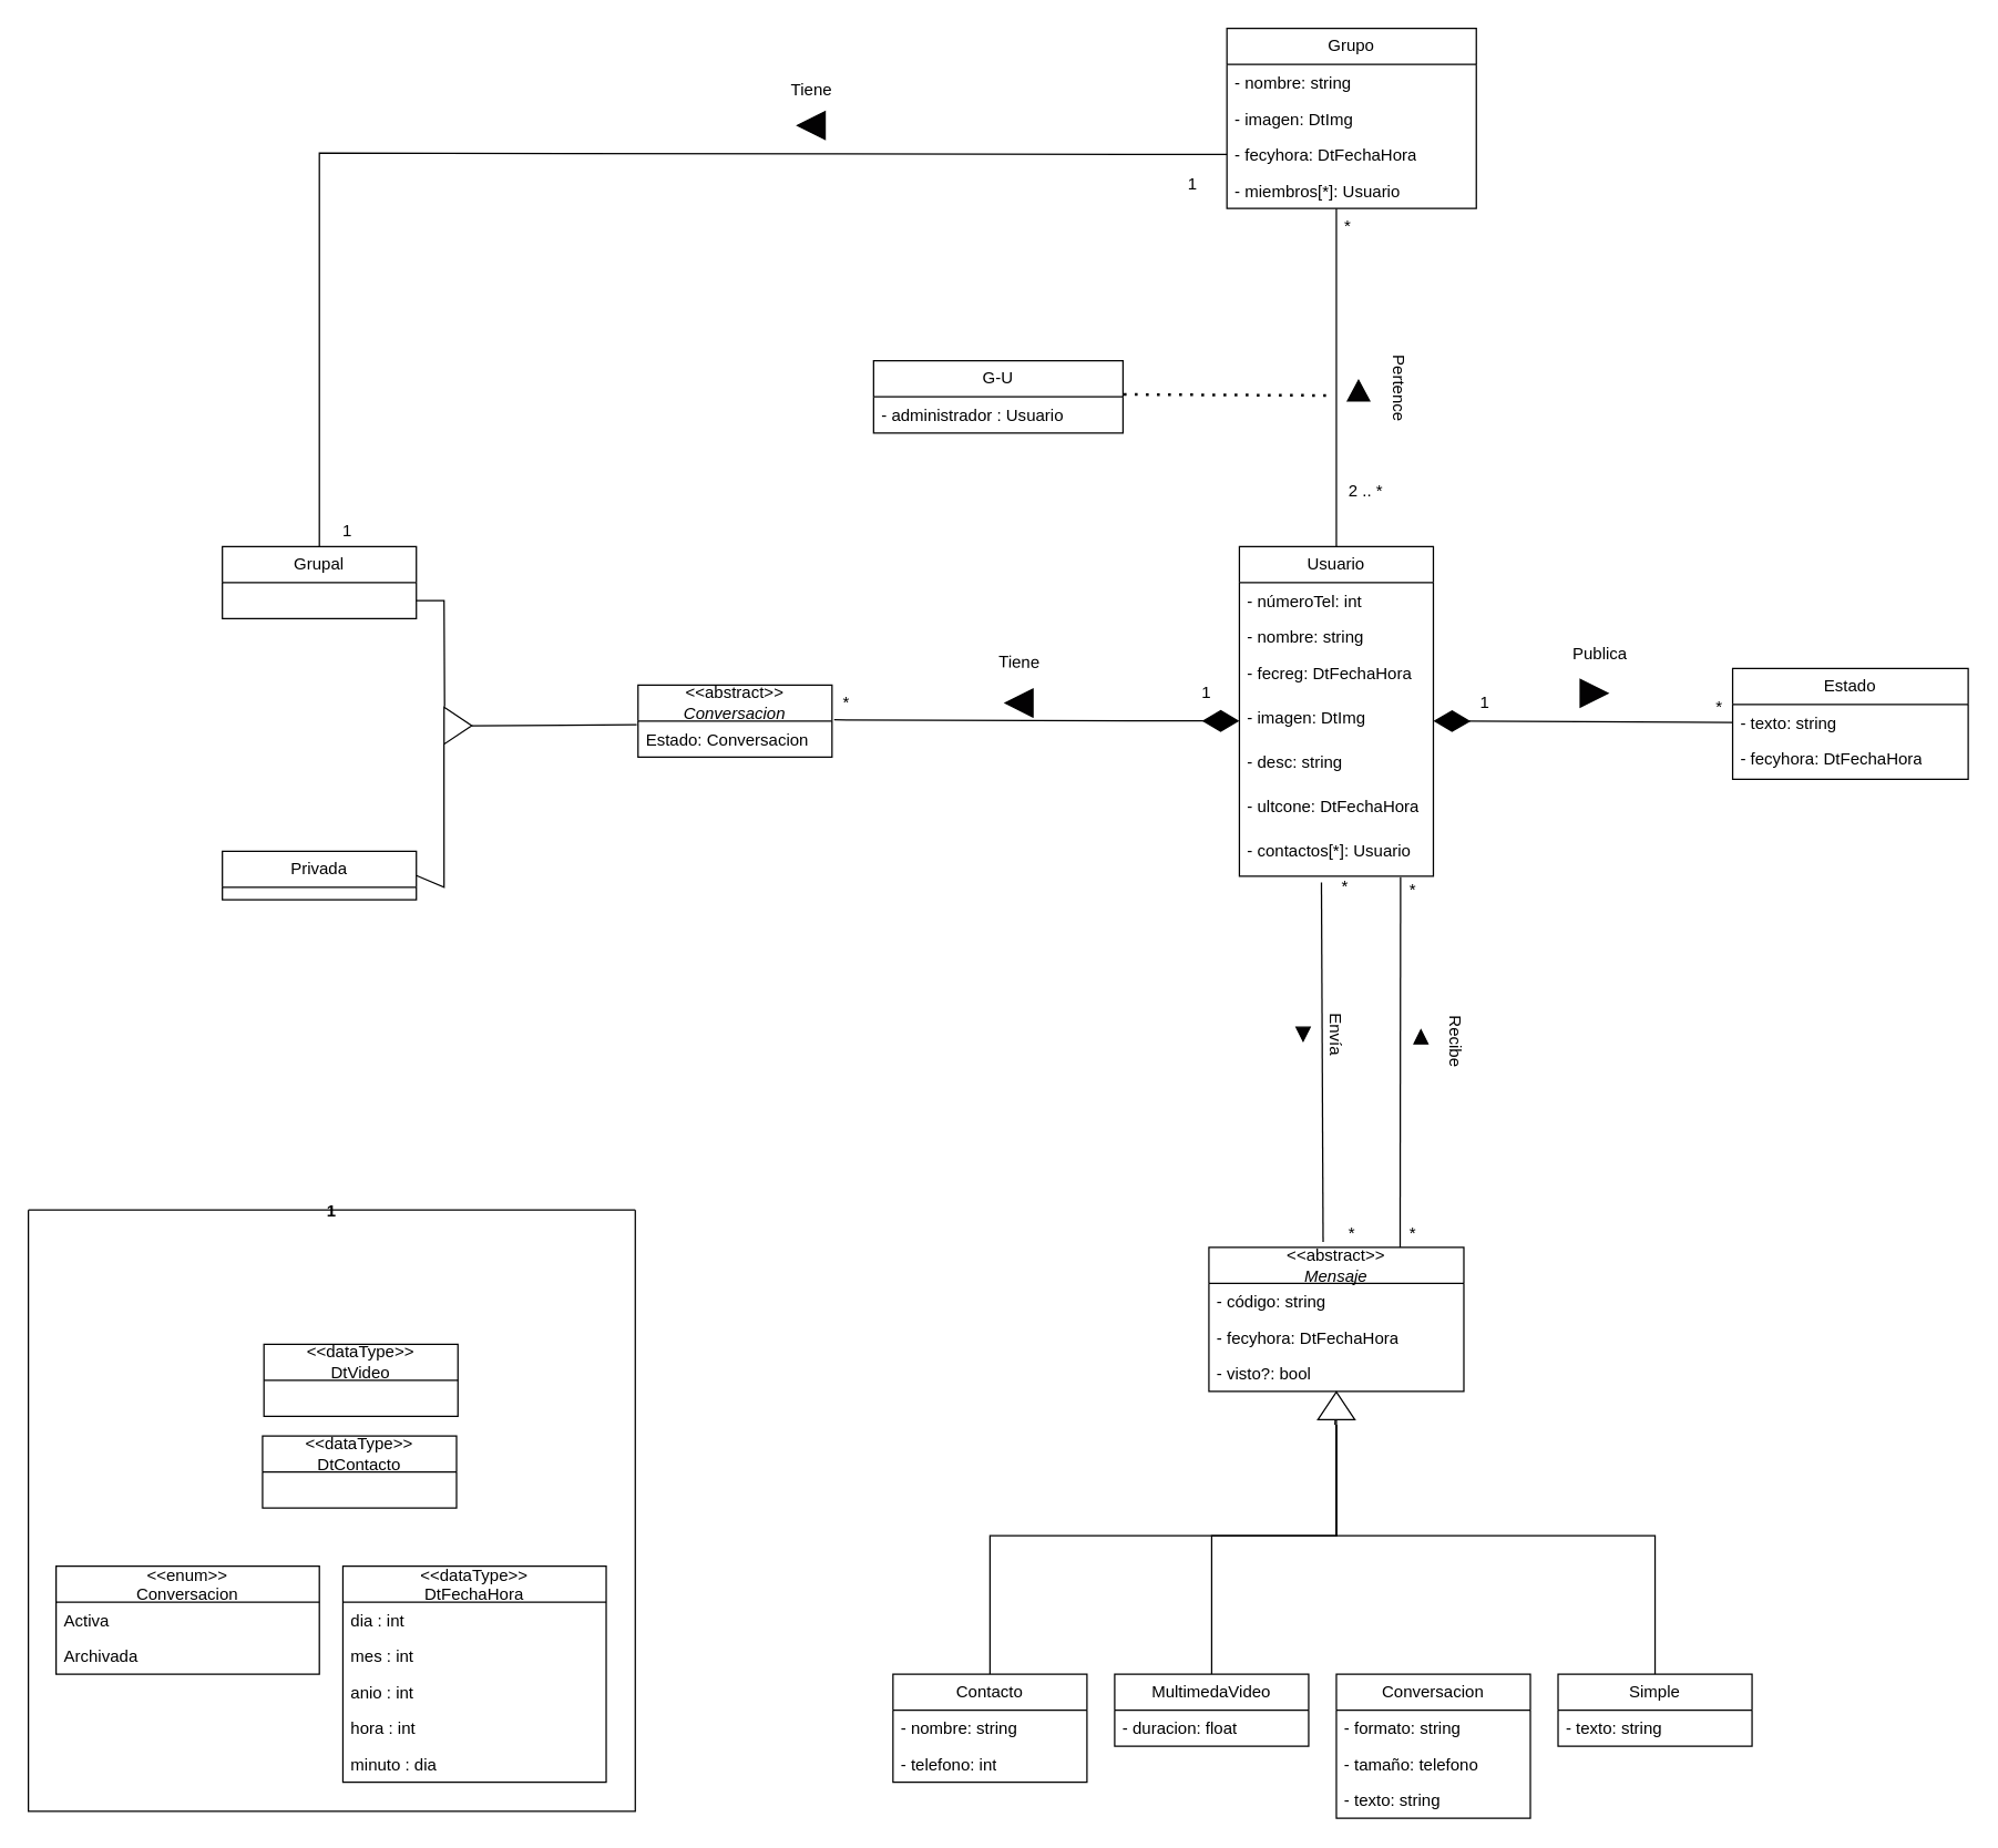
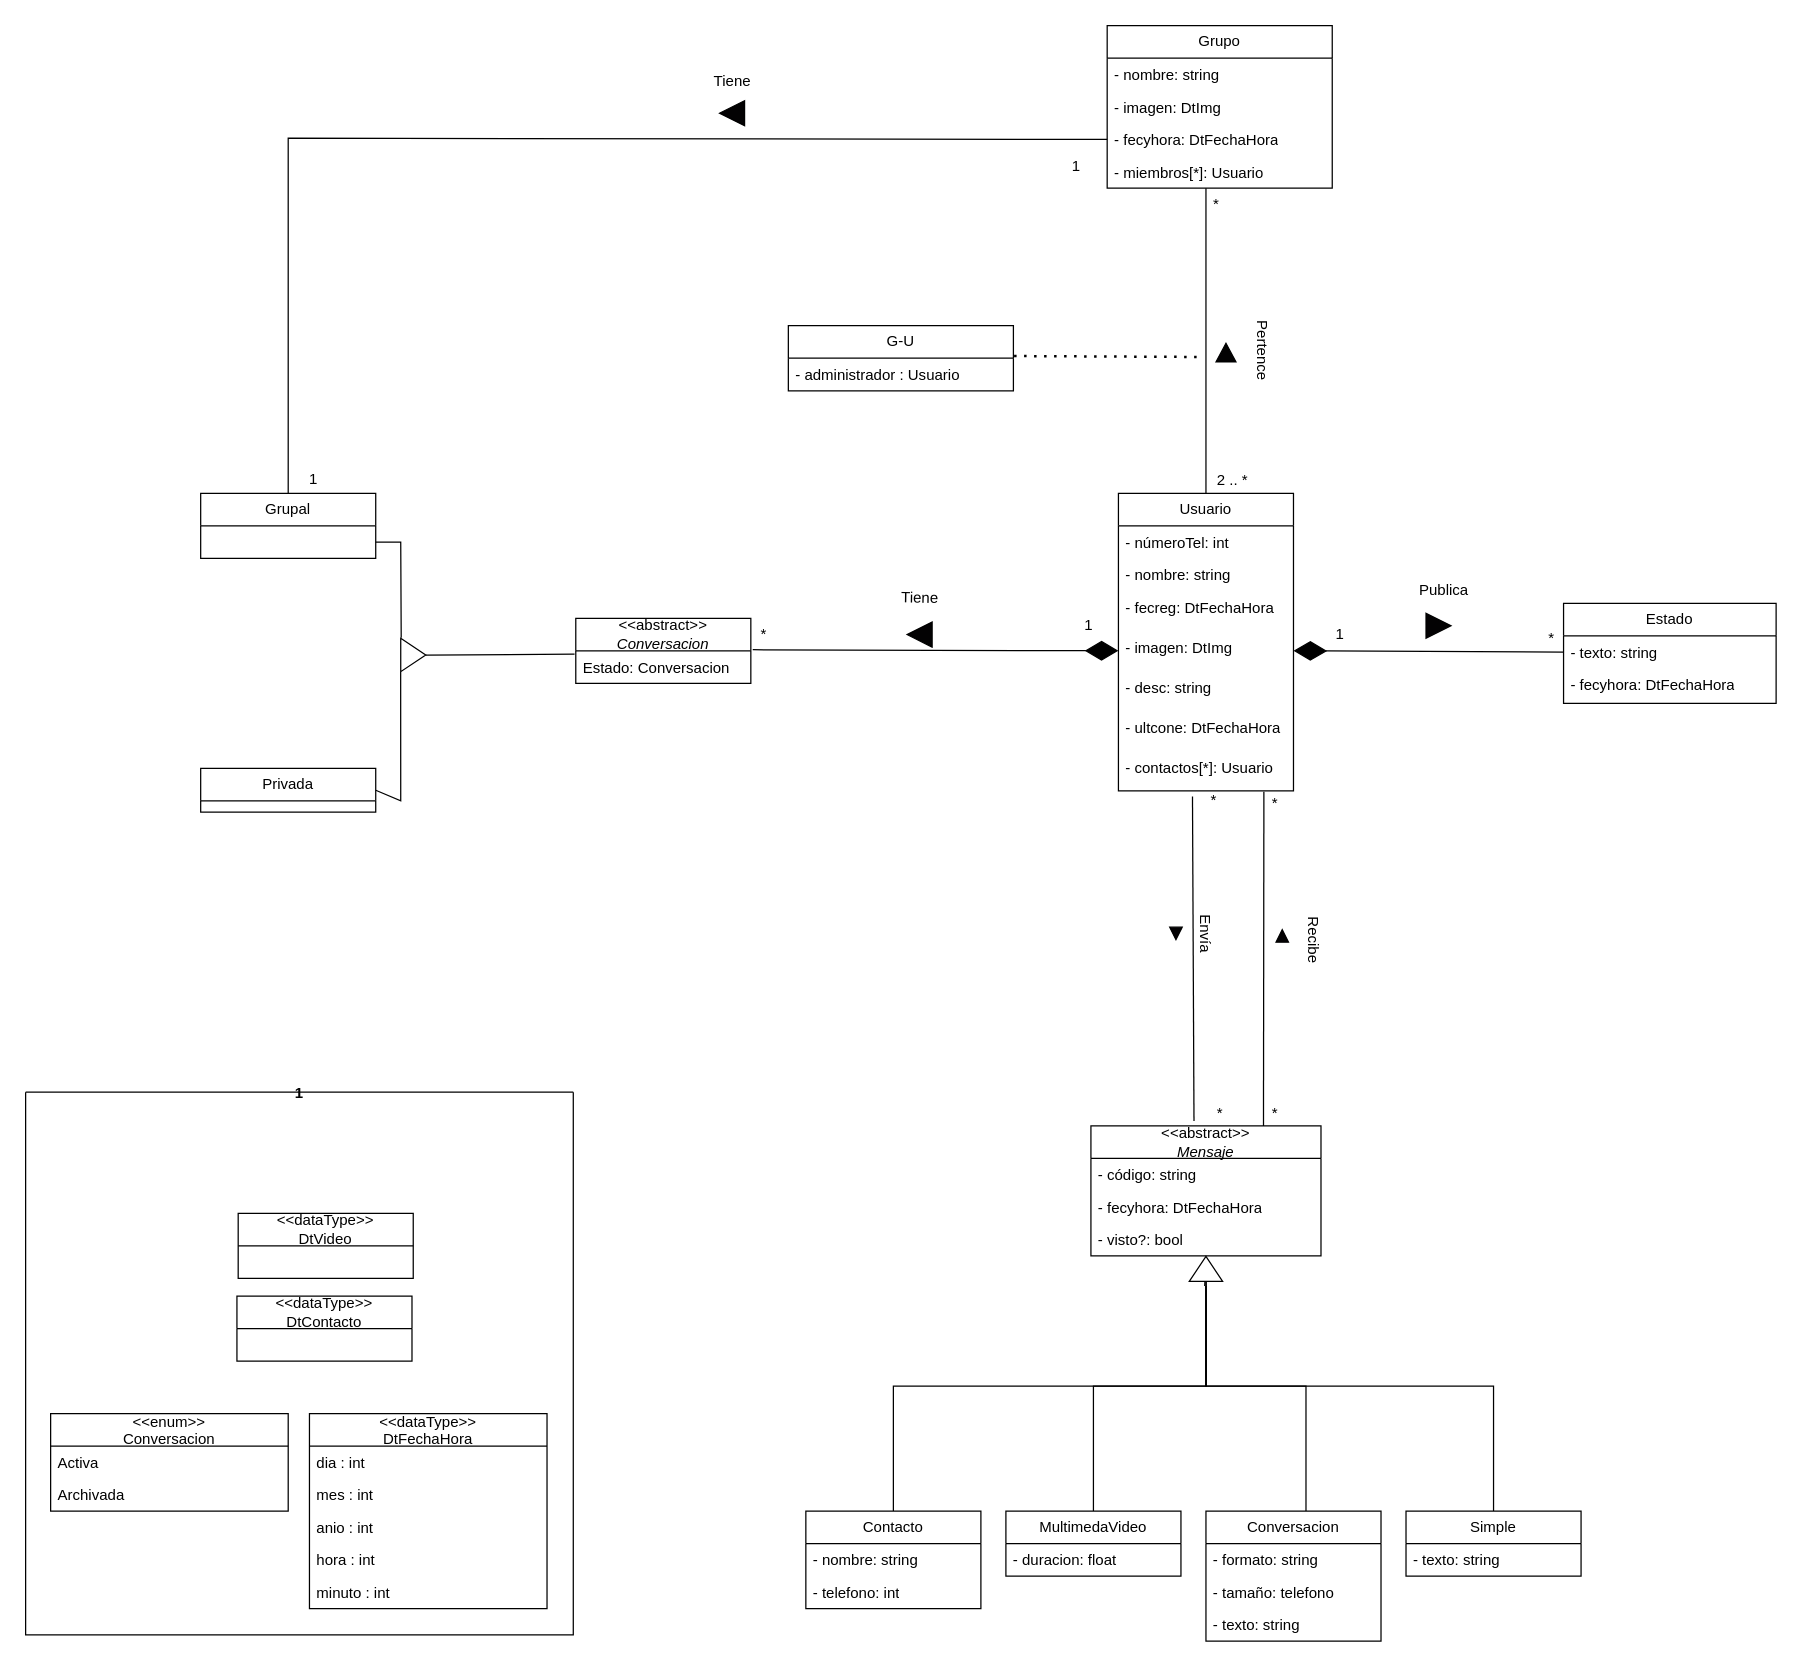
- <mxCell id="66" value="2 .. *" style="text;html=1;align=center;verticalAlign=middle;resizable=0;points=[];autosize=1;strokeColor=none;fillColor=none;" parent="1" vertex="1"><mxGeometry x="965" y="344" width="40" height="20" as="geometry" /></mxCell>
+ <mxCell id="66" value="2 .. *" style="text;html=1;align=center;verticalAlign=middle;resizable=0;points=[];autosize=1;strokeColor=none;fillColor=none;" parent="1" vertex="1"><mxGeometry x="965" y="374" width="40" height="20" as="geometry" /></mxCell>
+ <mxCell id="28" value="" style="endArrow=none;html=1;edgeStyle=orthogonalEdgeStyle;rounded=0;exitX=0.501;exitY=1.092;exitDx=0;exitDy=0;exitPerimeter=0;" parent="1" source="15" target="29" edge="1"><mxGeometry relative="1" as="geometry"><mxPoint x="844" y="1068" as="sourcePoint" /><mxPoint x="1004" y="1218" as="targetPoint" /><Array as="points"><mxPoint x="964" y="1108" /><mxPoint x="1044" y="1108" /></Array></mxGeometry></mxCell>
- <mxCell id="57" value="minuto : dia" style="text;strokeColor=none;fillColor=none;align=left;verticalAlign=top;spacingLeft=4;spacingRight=4;overflow=hidden;rotatable=0;points=[[0,0.5],[1,0.5]];portConstraint=eastwest;" parent="52" vertex="1"><mxGeometry y="130" width="190" height="26" as="geometry" /></mxCell>
+ <mxCell id="57" value="minuto : int" style="text;strokeColor=none;fillColor=none;align=left;verticalAlign=top;spacingLeft=4;spacingRight=4;overflow=hidden;rotatable=0;points=[[0,0.5],[1,0.5]];portConstraint=eastwest;" parent="52" vertex="1"><mxGeometry y="130" width="190" height="26" as="geometry" /></mxCell>
